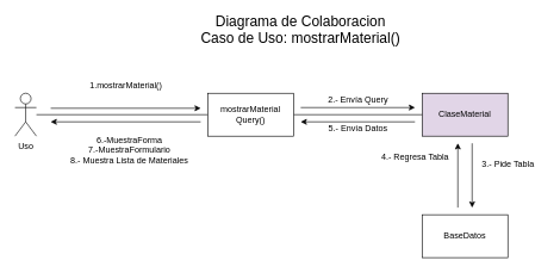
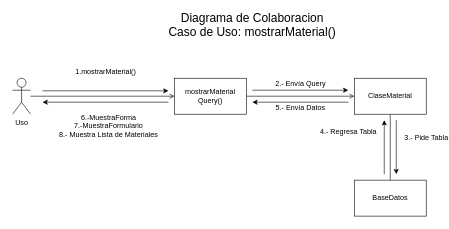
- <mxCell id="2" value="" style="edgeStyle=orthogonalEdgeStyle;rounded=0;orthogonalLoop=1;jettySize=auto;html=1;endArrow=none;endFill=0;fontSize=20;" edge="1" parent="1" source="3" target="8"><mxGeometry relative="1" as="geometry"><mxPoint x="130" y="160" as="targetPoint" /></mxGeometry></mxCell>
+ <mxCell id="2" value="" style="edgeStyle=orthogonalEdgeStyle;rounded=0;orthogonalLoop=1;jettySize=auto;html=1;endArrow=open;endFill=0;fontSize=20;" edge="1" parent="1" source="3" target="8"><mxGeometry relative="1" as="geometry"><mxPoint x="130" y="160" as="targetPoint" /></mxGeometry></mxCell>
- <mxCell id="7" value="" style="edgeStyle=orthogonalEdgeStyle;rounded=0;orthogonalLoop=1;jettySize=auto;html=1;endArrow=none;endFill=0;fontSize=12;" edge="1" parent="1" source="8" target="5"><mxGeometry y="-20" relative="1" as="geometry"><mxPoint as="offset" /></mxGeometry></mxCell>
+ <mxCell id="7" value="" style="edgeStyle=orthogonalEdgeStyle;rounded=0;orthogonalLoop=1;jettySize=auto;html=1;endArrow=open;endFill=0;fontSize=12;" edge="1" parent="1" source="8" target="5"><mxGeometry y="-20" relative="1" as="geometry"><mxPoint as="offset" /></mxGeometry></mxCell>
- <mxCell id="5" value="ClaseMaterial" style="rounded=0;whiteSpace=wrap;html=1;fillColor=#e1d5e7;" vertex="1" parent="1"><mxGeometry x="590" y="130" width="120" height="60" as="geometry" /></mxCell>
+ <mxCell id="5" value="ClaseMaterial" style="rounded=0;whiteSpace=wrap;html=1;" vertex="1" parent="1"><mxGeometry x="590" y="130" width="120" height="60" as="geometry" /></mxCell>
+ <mxCell id="4" value="" style="edgeStyle=orthogonalEdgeStyle;rounded=0;orthogonalLoop=1;jettySize=auto;html=1;endArrow=none;endFill=0;fontSize=20;" edge="1" parent="1" source="5" target="6"><mxGeometry relative="1" as="geometry"><mxPoint x="650" y="380" as="targetPoint" /></mxGeometry></mxCell>
